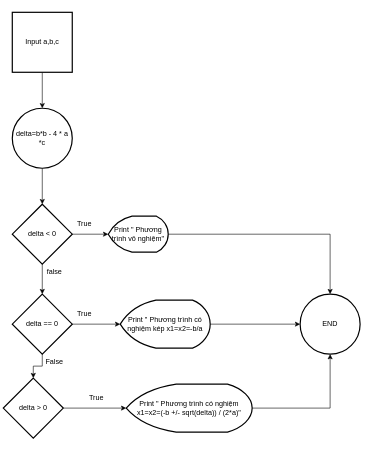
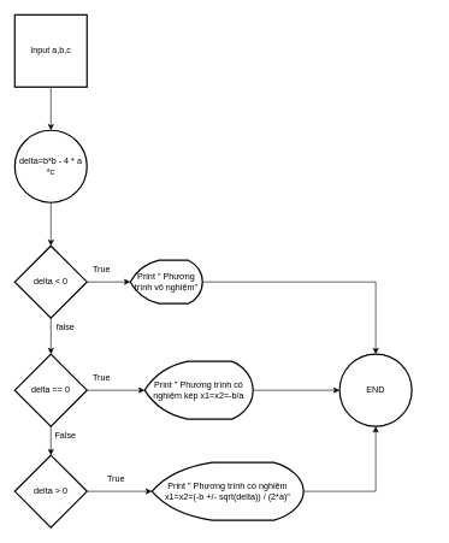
- <mxCell id="23" value="END" style="strokeWidth=2;html=1;shape=mxgraph.flowchart.start_2;whiteSpace=wrap;" vertex="1" parent="1"><mxGeometry x="500" y="490" width="100" height="100" as="geometry" /></mxCell>
+ <mxCell id="23" value="END" style="strokeWidth=2;html=1;shape=mxgraph.flowchart.start_2;whiteSpace=wrap;" vertex="1" parent="1"><mxGeometry x="470" y="490" width="100" height="100" as="geometry" /></mxCell>
- <mxCell id="19" value="delta &amp;gt; 0" style="strokeWidth=2;html=1;shape=mxgraph.flowchart.decision;whiteSpace=wrap;" vertex="1" parent="1"><mxGeometry x="5" y="630" width="100" height="100" as="geometry" /></mxCell>
+ <mxCell id="19" value="delta &amp;gt; 0" style="strokeWidth=2;html=1;shape=mxgraph.flowchart.decision;whiteSpace=wrap;" vertex="1" parent="1"><mxGeometry x="20" y="630" width="100" height="100" as="geometry" /></mxCell>
